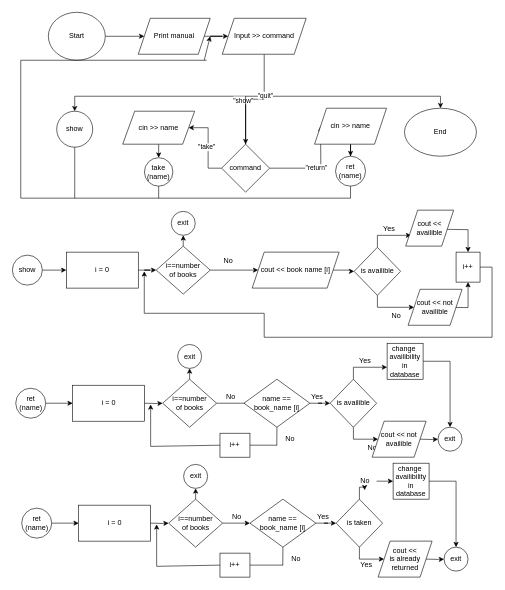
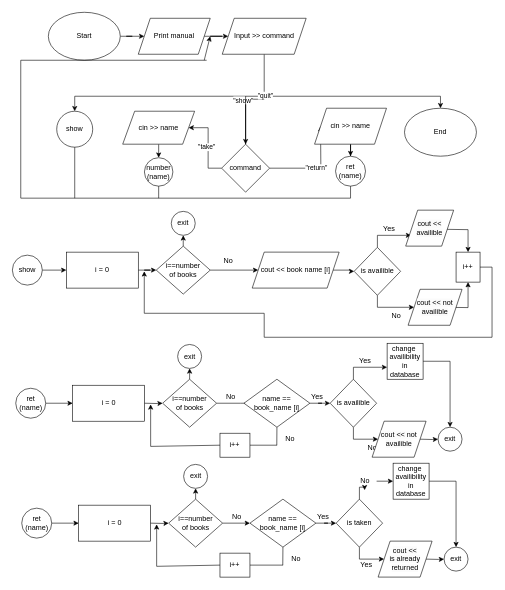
- <mxCell id="3" value="Start" style="ellipse;whiteSpace=wrap;html=1;" vertex="1" parent="1"><mxGeometry x="80" y="20" width="95" height="80" as="geometry" /></mxCell>
+ <mxCell id="3" value="Start" style="ellipse;whiteSpace=wrap;html=1;" vertex="1" parent="1"><mxGeometry x="80" y="20" width="120" height="80" as="geometry" /></mxCell>
- <mxCell id="29" value="take&lt;br&gt;(name)" style="ellipse;whiteSpace=wrap;html=1;aspect=fixed;" vertex="1" parent="1"><mxGeometry x="240.25" y="262.5" width="47.5" height="47.5" as="geometry" /></mxCell>
+ <mxCell id="29" value="number&lt;br&gt;(name)" style="ellipse;whiteSpace=wrap;html=1;aspect=fixed;" vertex="1" parent="1"><mxGeometry x="240.25" y="262.5" width="47.5" height="47.5" as="geometry" /></mxCell>
